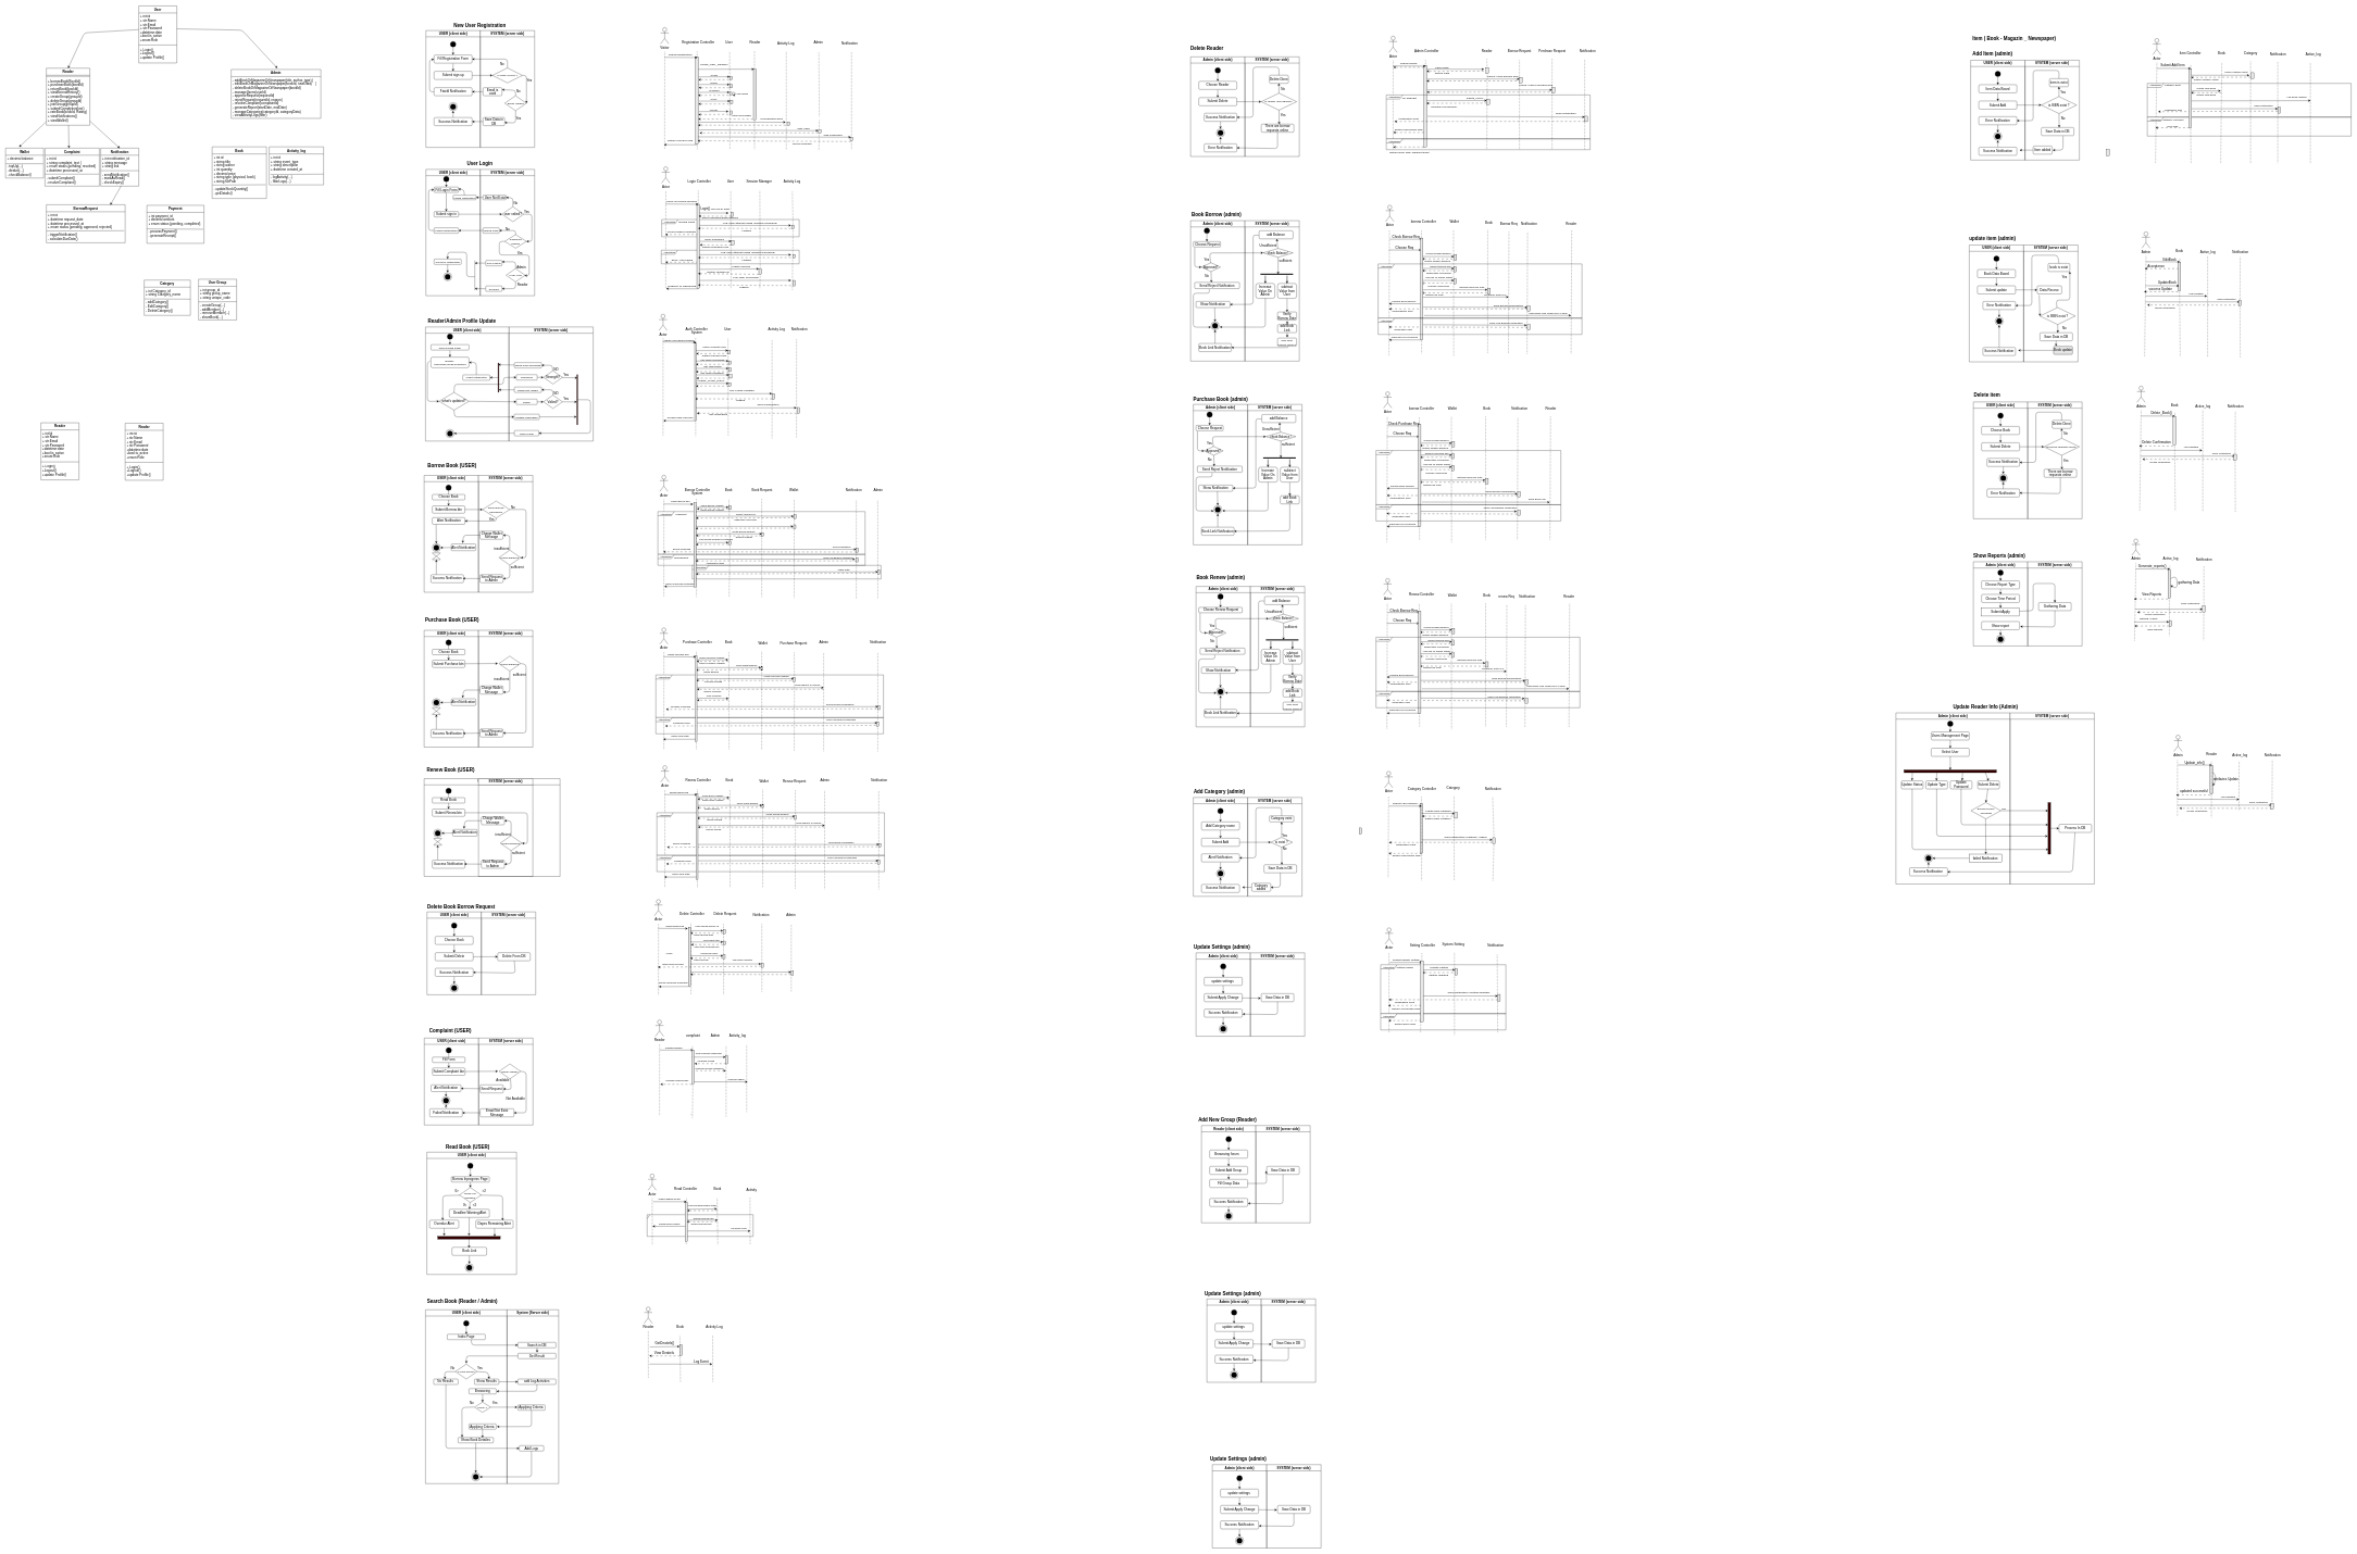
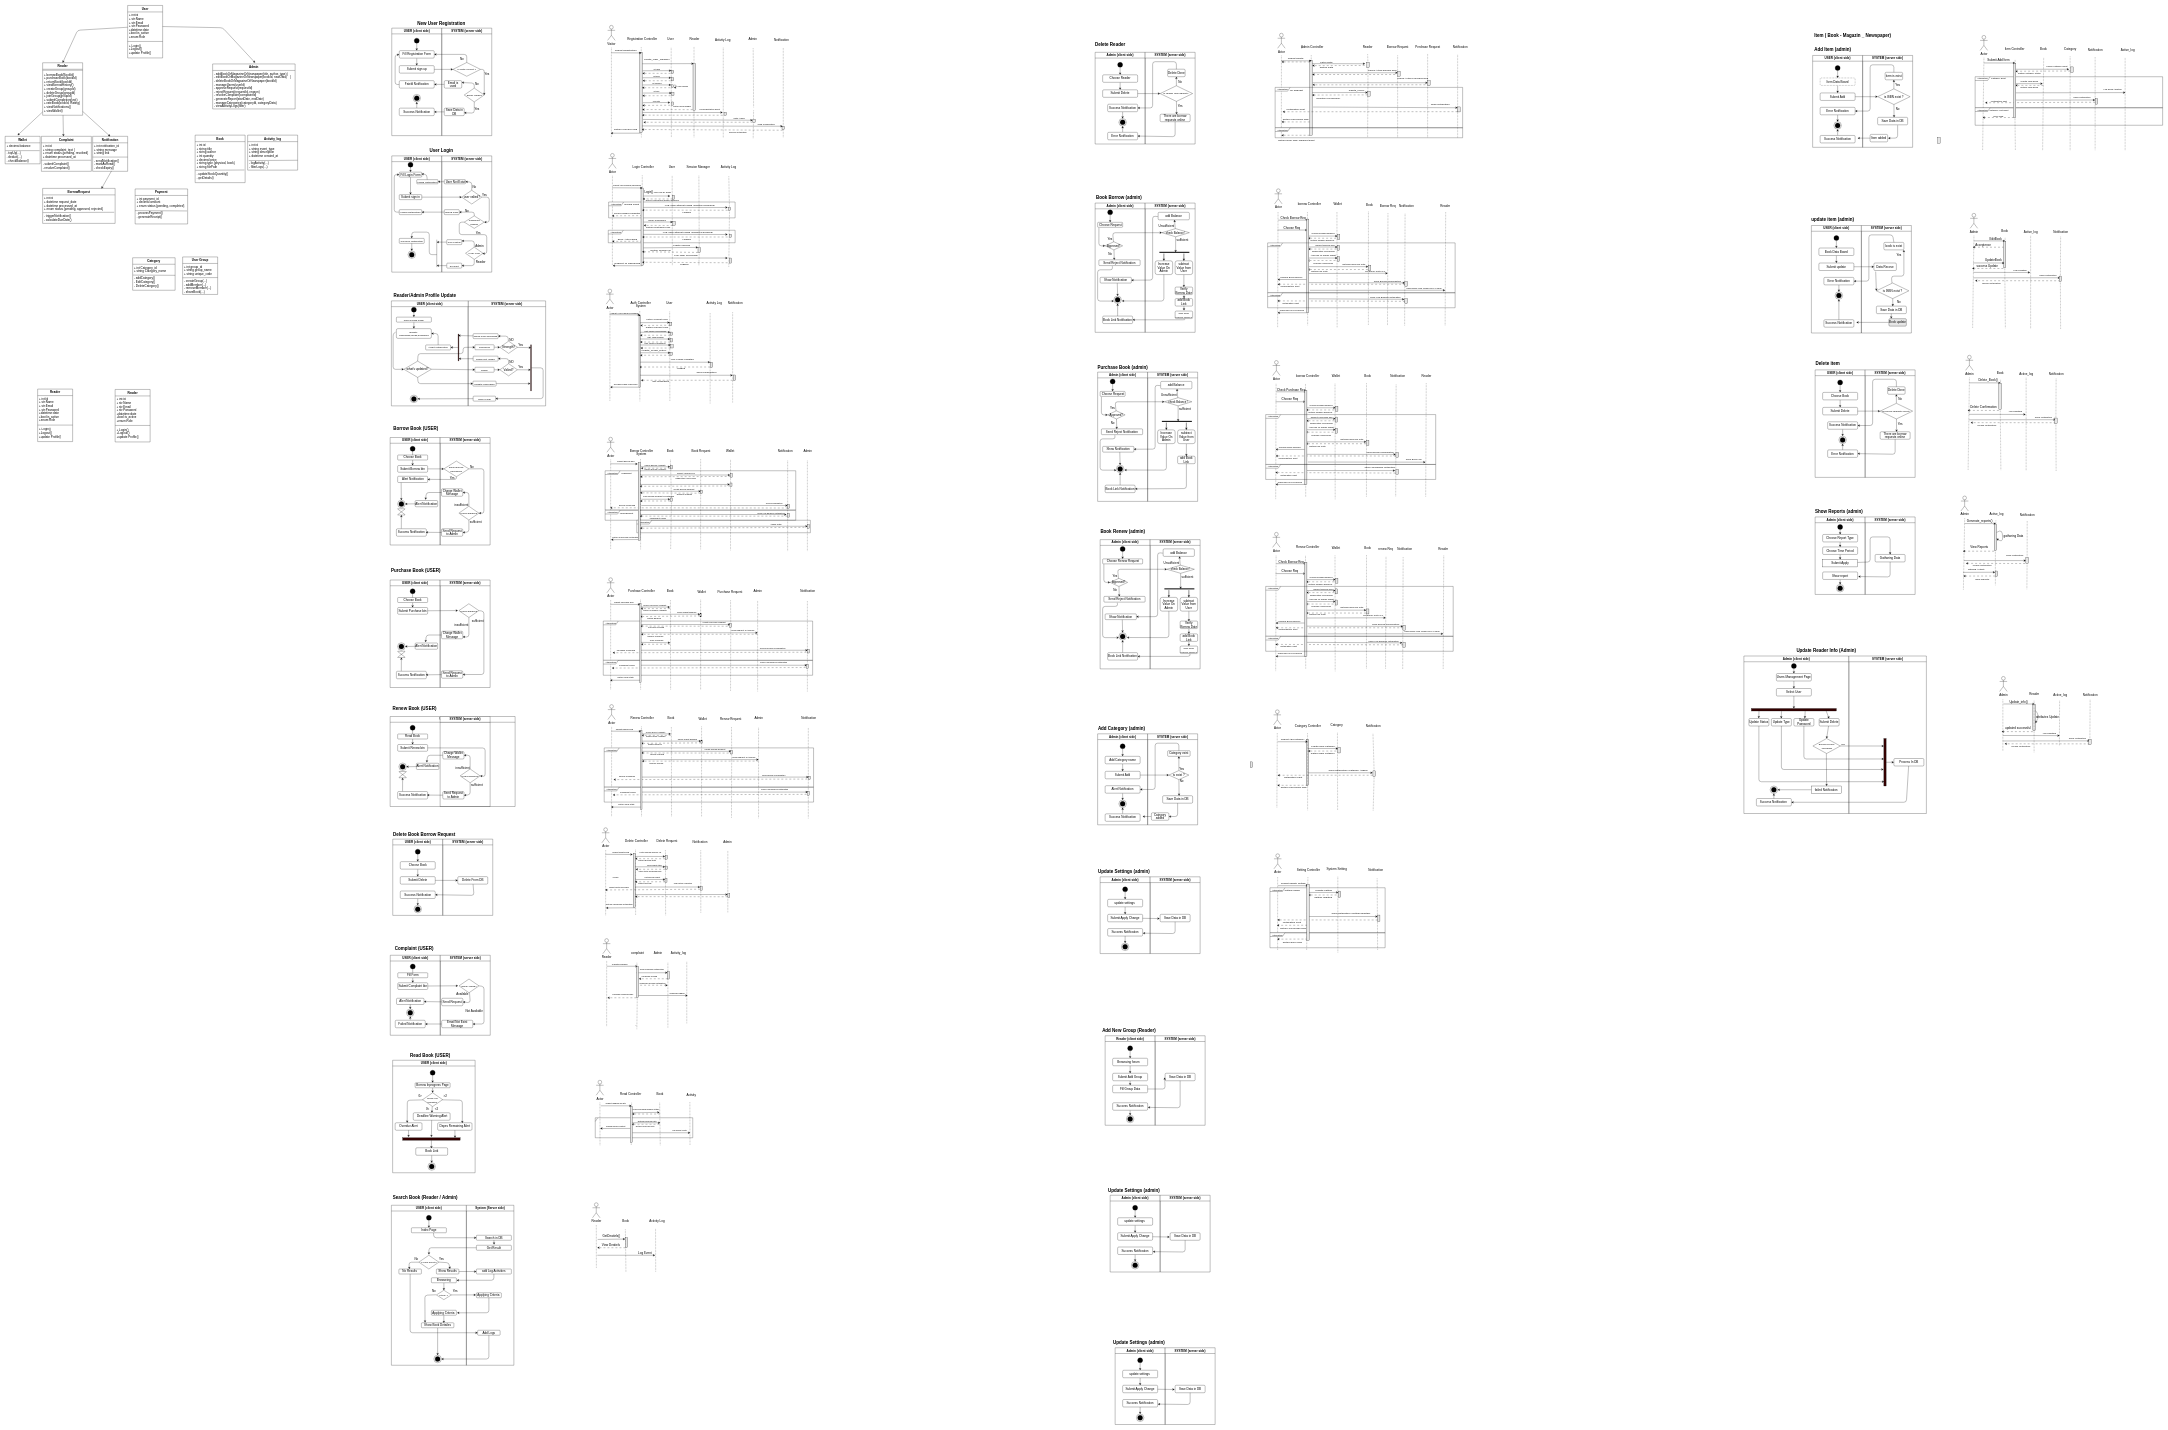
- <mxCell id="143" value="Item Data Board" style="rounded=1;whiteSpace=wrap;html=1;" parent="139" vertex="1"><mxGeometry x="30" y="90" width="140" height="30" as="geometry" /></mxCell>
+ <mxCell id="143" value="Item Data Board" style="rounded=1;whiteSpace=wrap;html=1;dashed=1;" parent="139" vertex="1"><mxGeometry x="30" y="90" width="140" height="30" as="geometry" /></mxCell>
